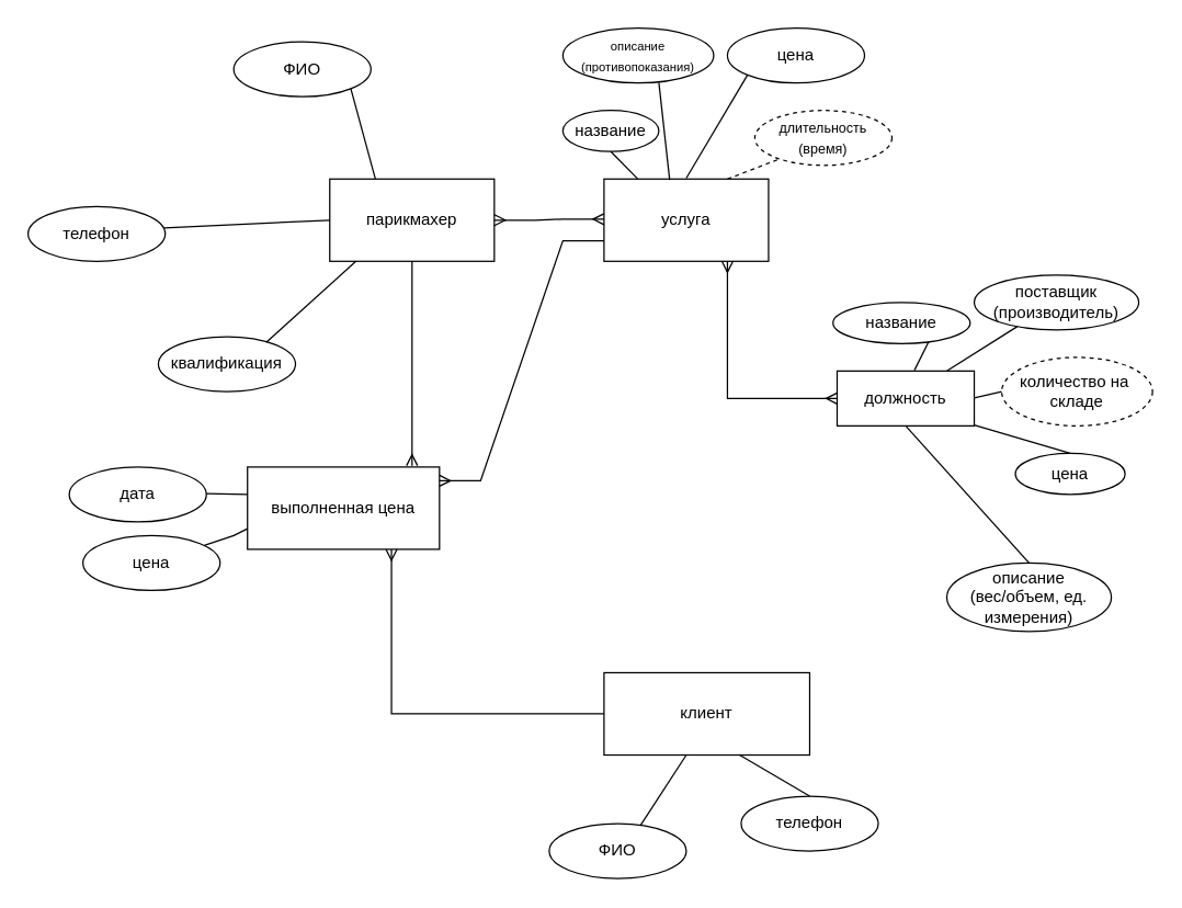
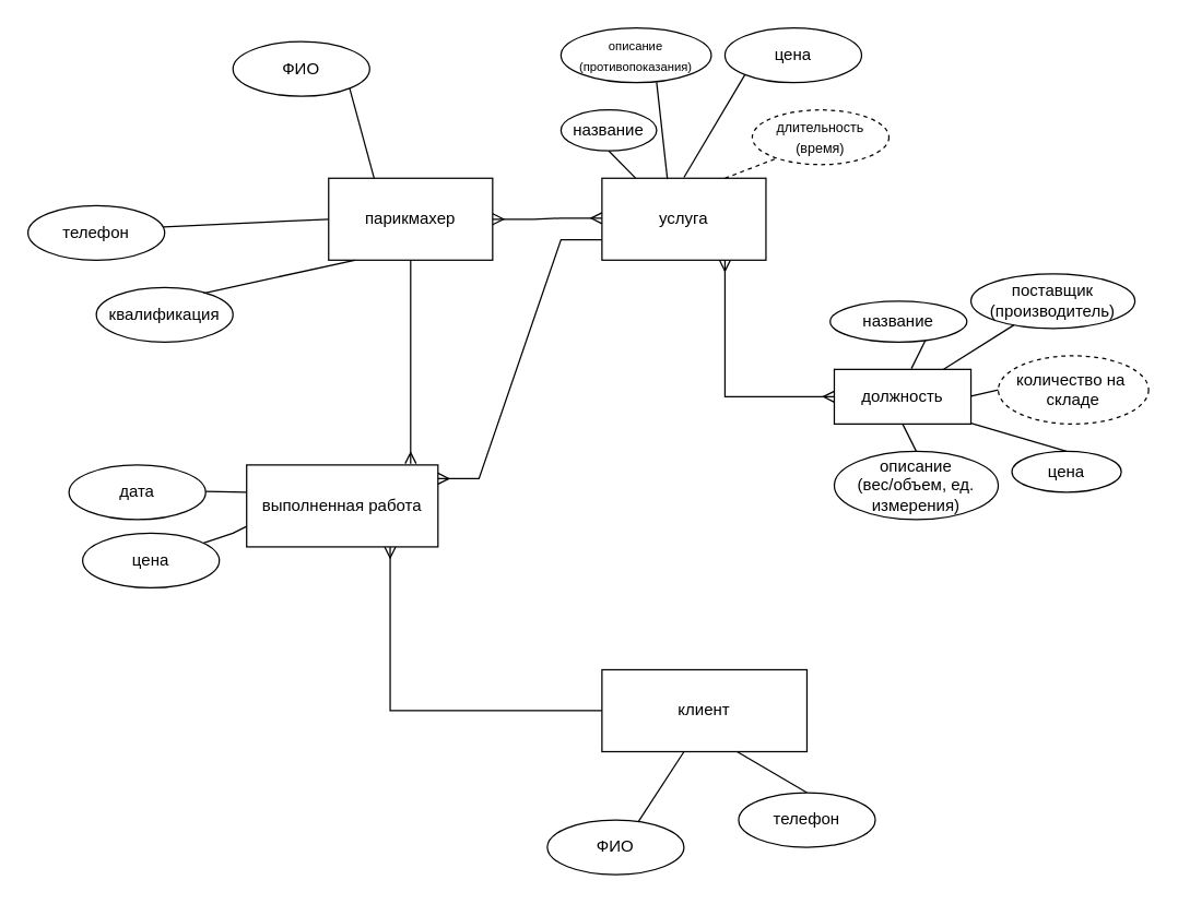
- <mxCell id="6" value="квалификация" style="ellipse;whiteSpace=wrap;html=1;" vertex="1" parent="1"><mxGeometry x="115" y="245" width="100" height="40" as="geometry" /></mxCell>
+ <mxCell id="6" value="квалификация" style="ellipse;whiteSpace=wrap;html=1;" vertex="1" parent="1"><mxGeometry x="70" y="210" width="100" height="40" as="geometry" /></mxCell>
- <mxCell id="31" value="выполненная цена" style="whiteSpace=wrap;html=1;align=center;" vertex="1" parent="1"><mxGeometry x="180" y="340" width="140" height="60" as="geometry" /></mxCell>
+ <mxCell id="31" value="выполненная работа" style="whiteSpace=wrap;html=1;align=center;" vertex="1" parent="1"><mxGeometry x="180" y="340" width="140" height="60" as="geometry" /></mxCell>
- <mxCell id="25" value="описание&lt;div&gt;(вес/объем, ед. измерения)&lt;/div&gt;" style="ellipse;whiteSpace=wrap;html=1;align=center;" vertex="1" parent="1"><mxGeometry x="690" y="410" width="120" height="50" as="geometry" /></mxCell>
+ <mxCell id="25" value="описание&lt;div&gt;(вес/объем, ед. измерения)&lt;/div&gt;" style="ellipse;whiteSpace=wrap;html=1;align=center;" vertex="1" parent="1"><mxGeometry x="610" y="330" width="120" height="50" as="geometry" /></mxCell>
